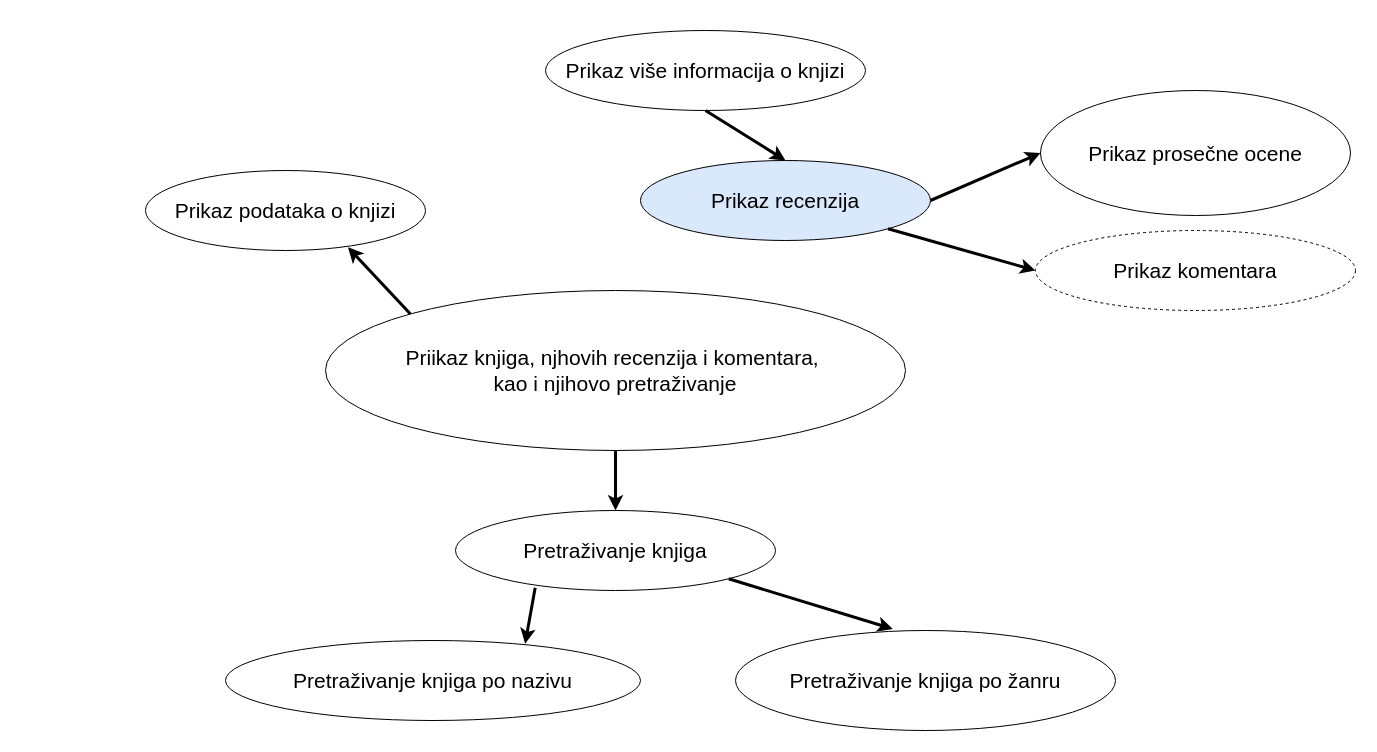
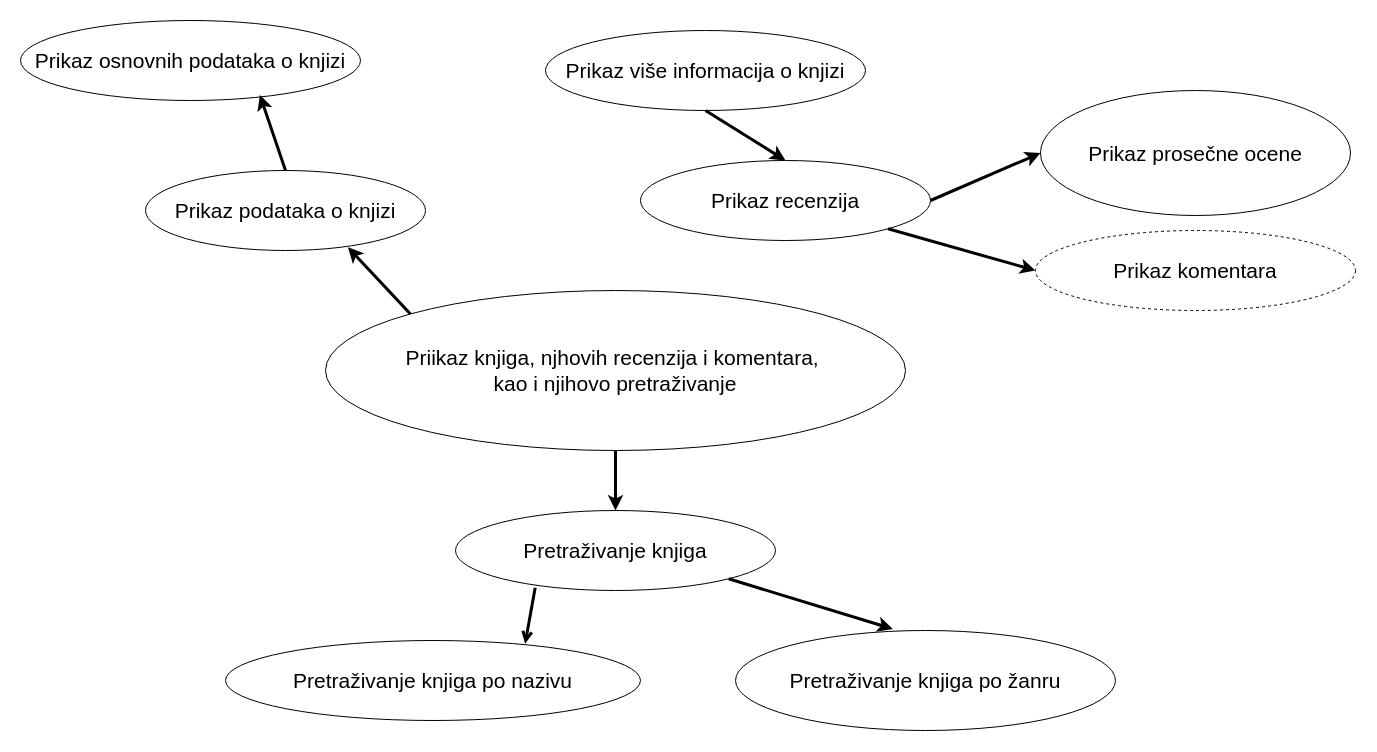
+ <mxCell id="4" value="&lt;font&gt;Prikaz osnovnih podataka o knjizi&lt;/font&gt;" style="ellipse;whiteSpace=wrap;html=1;fontSize=21;" parent="1" vertex="1"><mxGeometry x="20" y="20" width="340" height="80" as="geometry" /></mxCell>
+ <mxCell id="13" value="" style="endArrow=classic;html=1;rounded=0;entryX=0.704;entryY=0.93;entryDx=0;entryDy=0;exitX=0.5;exitY=0;exitDx=0;exitDy=0;entryPerimeter=0;strokeWidth=3;fontSize=21;" parent="1" source="3" target="4" edge="1"><mxGeometry width="50" height="50" relative="1" as="geometry"><mxPoint x="420" y="373" as="sourcePoint" /><mxPoint x="357" y="257" as="targetPoint" /><Array as="points" /></mxGeometry></mxCell>
- <mxCell id="6" value="Prikaz recenzija" style="ellipse;whiteSpace=wrap;html=1;fontSize=21;fillColor=#dae8fc;" parent="1" vertex="1"><mxGeometry x="640" y="160" width="290" height="80" as="geometry" /></mxCell>
+ <mxCell id="6" value="Prikaz recenzija" style="ellipse;whiteSpace=wrap;html=1;fontSize=21;" parent="1" vertex="1"><mxGeometry x="640" y="160" width="290" height="80" as="geometry" /></mxCell>
- <mxCell id="19" value="" style="endArrow=classic;html=1;rounded=0;entryX=0.722;entryY=0.04;entryDx=0;entryDy=0;entryPerimeter=0;exitX=0.249;exitY=0.965;exitDx=0;exitDy=0;exitPerimeter=0;strokeWidth=3;fontSize=21;" parent="1" source="9" target="10" edge="1"><mxGeometry width="50" height="50" relative="1" as="geometry"><mxPoint x="975" y="230" as="sourcePoint" /><mxPoint x="1080" y="170" as="targetPoint" /></mxGeometry></mxCell>
+ <mxCell id="19" value="" style="endArrow=open;html=1;rounded=0;entryX=0.722;entryY=0.04;entryDx=0;entryDy=0;entryPerimeter=0;exitX=0.249;exitY=0.965;exitDx=0;exitDy=0;exitPerimeter=0;strokeWidth=3;fontSize=21;" parent="1" source="9" target="10" edge="1"><mxGeometry width="50" height="50" relative="1" as="geometry"><mxPoint x="975" y="230" as="sourcePoint" /><mxPoint x="1080" y="170" as="targetPoint" /></mxGeometry></mxCell>
